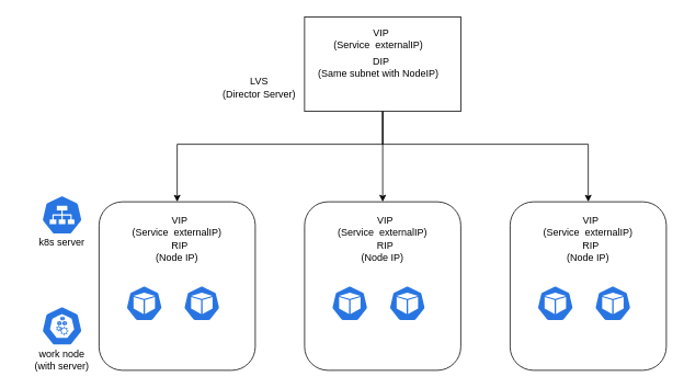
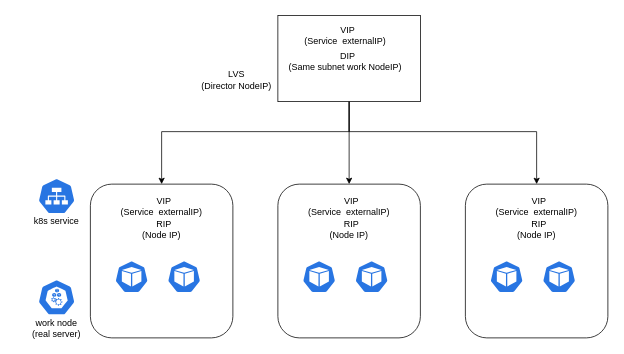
- <mxCell id="13" value="&amp;nbsp; DIP&lt;br&gt;(Same subnet with NodeIP)" style="text;html=1;strokeColor=none;fillColor=none;align=center;verticalAlign=middle;whiteSpace=wrap;rounded=0;" parent="1" vertex="1"><mxGeometry x="380" y="71" width="160" height="20" as="geometry" /></mxCell>
+ <mxCell id="13" value="&amp;nbsp; DIP&lt;br&gt;(Same subnet work NodeIP)" style="text;html=1;strokeColor=none;fillColor=none;align=center;verticalAlign=middle;whiteSpace=wrap;rounded=0;" parent="1" vertex="1"><mxGeometry x="380" y="71" width="160" height="20" as="geometry" /></mxCell>
- <mxCell id="26" value="LVS&lt;br&gt;(Director Server)" style="text;html=1;strokeColor=none;fillColor=none;align=center;verticalAlign=middle;whiteSpace=wrap;rounded=0;" parent="1" vertex="1"><mxGeometry x="260" y="91" width="110" height="30" as="geometry" /></mxCell>
+ <mxCell id="26" value="LVS&lt;br&gt;(Director NodeIP)" style="text;html=1;strokeColor=none;fillColor=none;align=center;verticalAlign=middle;whiteSpace=wrap;rounded=0;" parent="1" vertex="1"><mxGeometry x="260" y="91" width="110" height="30" as="geometry" /></mxCell>
- <mxCell id="28" value="k8s server" style="text;html=1;strokeColor=none;fillColor=none;align=center;verticalAlign=middle;whiteSpace=wrap;rounded=0;" parent="1" vertex="1"><mxGeometry y="285" width="110" height="20" as="geometry" x="20" /></mxCell>
+ <mxCell id="28" value="k8s service" style="text;html=1;strokeColor=none;fillColor=none;align=center;verticalAlign=middle;whiteSpace=wrap;rounded=0;" parent="1" vertex="1"><mxGeometry y="285" width="110" height="20" as="geometry" x="20" /></mxCell>
- <mxCell id="8" value="&lt;br&gt;work node&lt;br&gt;(with server)" style="text;html=1;strokeColor=none;fillColor=none;align=center;verticalAlign=middle;whiteSpace=wrap;rounded=0;" parent="1" vertex="1"><mxGeometry y="420" width="110" height="20" as="geometry" x="20" /></mxCell>
+ <mxCell id="8" value="&lt;br&gt;work node&lt;br&gt;(real server)" style="text;html=1;strokeColor=none;fillColor=none;align=center;verticalAlign=middle;whiteSpace=wrap;rounded=0;" parent="1" vertex="1"><mxGeometry y="420" width="110" height="20" as="geometry" x="20" /></mxCell>
